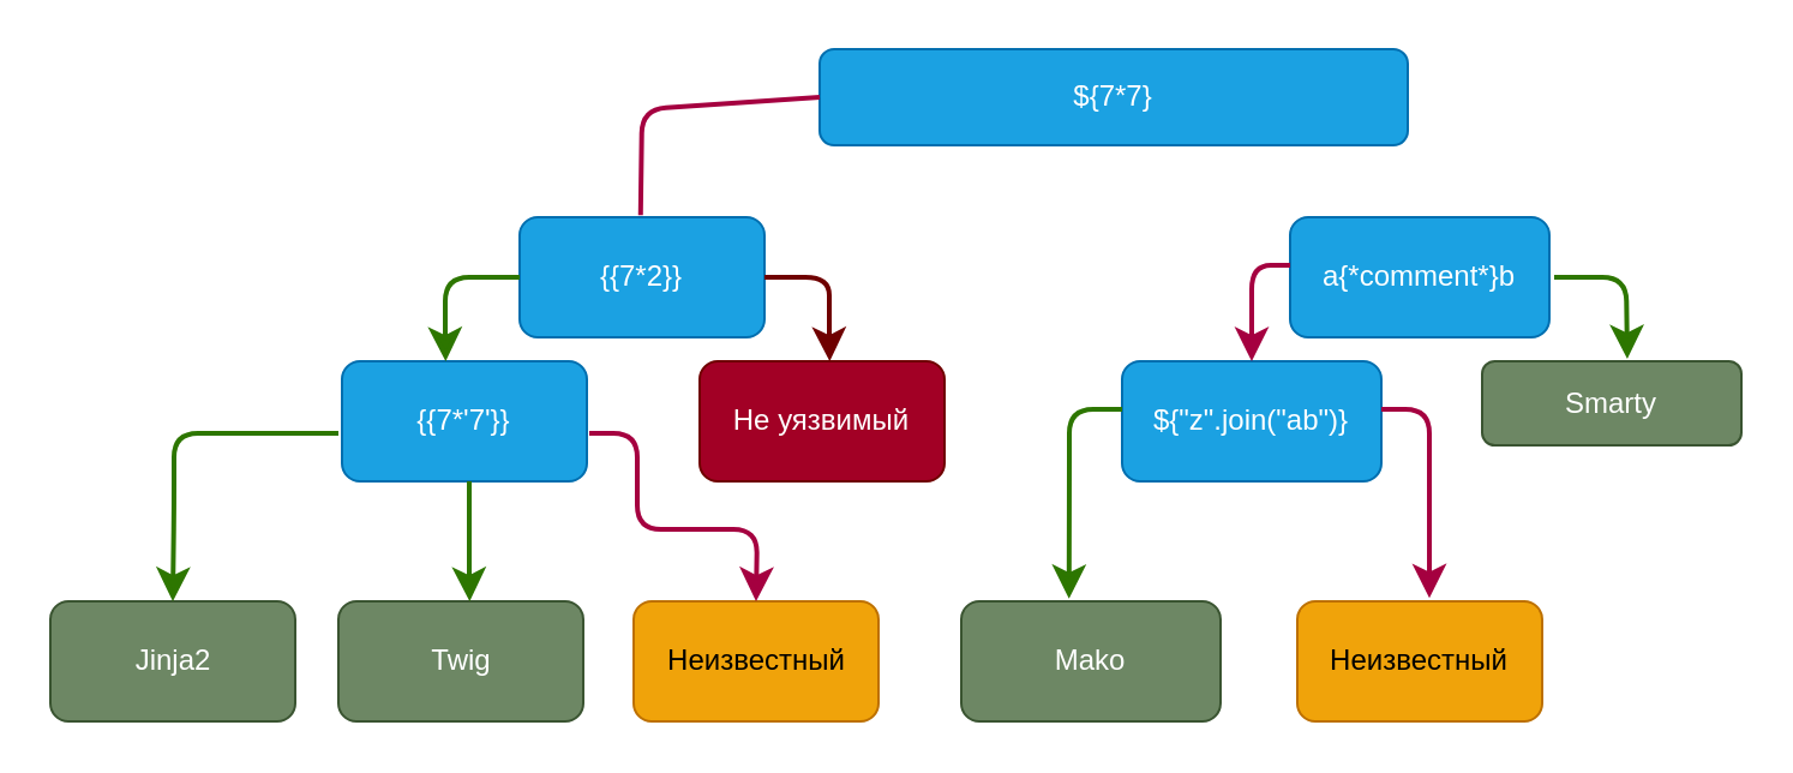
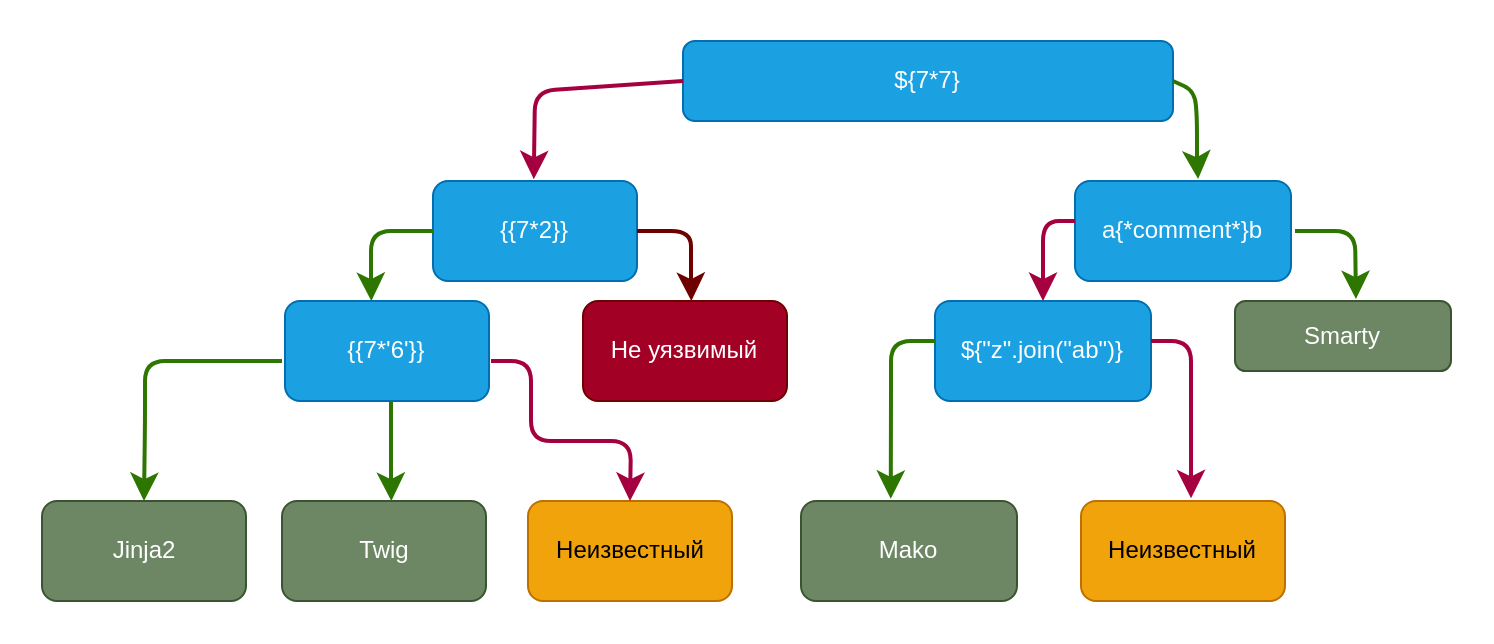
+ <mxCell id="3" value="" style="endArrow=classic;html=1;endSize=8;startSize=8;jumpSize=7;strokeWidth=2;rounded=1;exitX=1;exitY=0.5;exitDx=0;exitDy=0;fillColor=#60a917;strokeColor=#2D7600;entryX=0.57;entryY=-0.02;entryDx=0;entryDy=0;entryPerimeter=0;" edge="1" parent="1" source="2" target="4"><mxGeometry width="50" height="50" relative="1" as="geometry"><mxPoint x="527" y="40" as="sourcePoint" /><mxPoint x="587" y="80" as="targetPoint" /><Array as="points"><mxPoint x="597" y="45" /><mxPoint x="598" y="60" /><mxPoint x="598" y="80" /></Array></mxGeometry></mxCell>
- <mxCell id="6" value="" style="endArrow=none;html=1;endSize=8;startSize=8;jumpSize=7;strokeWidth=2;rounded=1;entryX=0.494;entryY=-0.018;entryDx=0;entryDy=0;fillColor=#d80073;strokeColor=#A50040;exitX=0;exitY=0.5;exitDx=0;exitDy=0;entryPerimeter=0;" edge="1" parent="1" source="2" target="5"><mxGeometry width="50" height="50" relative="1" as="geometry"><mxPoint x="275" y="45" as="sourcePoint" /><mxPoint x="188.18" y="90" as="targetPoint" /><Array as="points"><mxPoint x="267" y="45" /></Array></mxGeometry></mxCell>
+ <mxCell id="6" value="" style="endArrow=classic;html=1;endSize=8;startSize=8;jumpSize=7;strokeWidth=2;rounded=1;entryX=0.494;entryY=-0.018;entryDx=0;entryDy=0;fillColor=#d80073;strokeColor=#A50040;exitX=0;exitY=0.5;exitDx=0;exitDy=0;entryPerimeter=0;" edge="1" parent="1" source="2" target="5"><mxGeometry width="50" height="50" relative="1" as="geometry"><mxPoint x="275" y="45" as="sourcePoint" /><mxPoint x="188.18" y="90" as="targetPoint" /><Array as="points"><mxPoint x="267" y="45" /></Array></mxGeometry></mxCell>
- <mxCell id="7" value="{{7*'7'}}" style="rounded=1;whiteSpace=wrap;fillColor=#1ba1e2;fontColor=#ffffff;strokeColor=#006EAF;" vertex="1" parent="1"><mxGeometry x="142" y="150" width="102" height="50" as="geometry" /></mxCell>
+ <mxCell id="7" value="{{7*'6'}}" style="rounded=1;whiteSpace=wrap;fillColor=#1ba1e2;fontColor=#ffffff;strokeColor=#006EAF;" vertex="1" parent="1"><mxGeometry x="142" y="150" width="102" height="50" as="geometry" /></mxCell>
